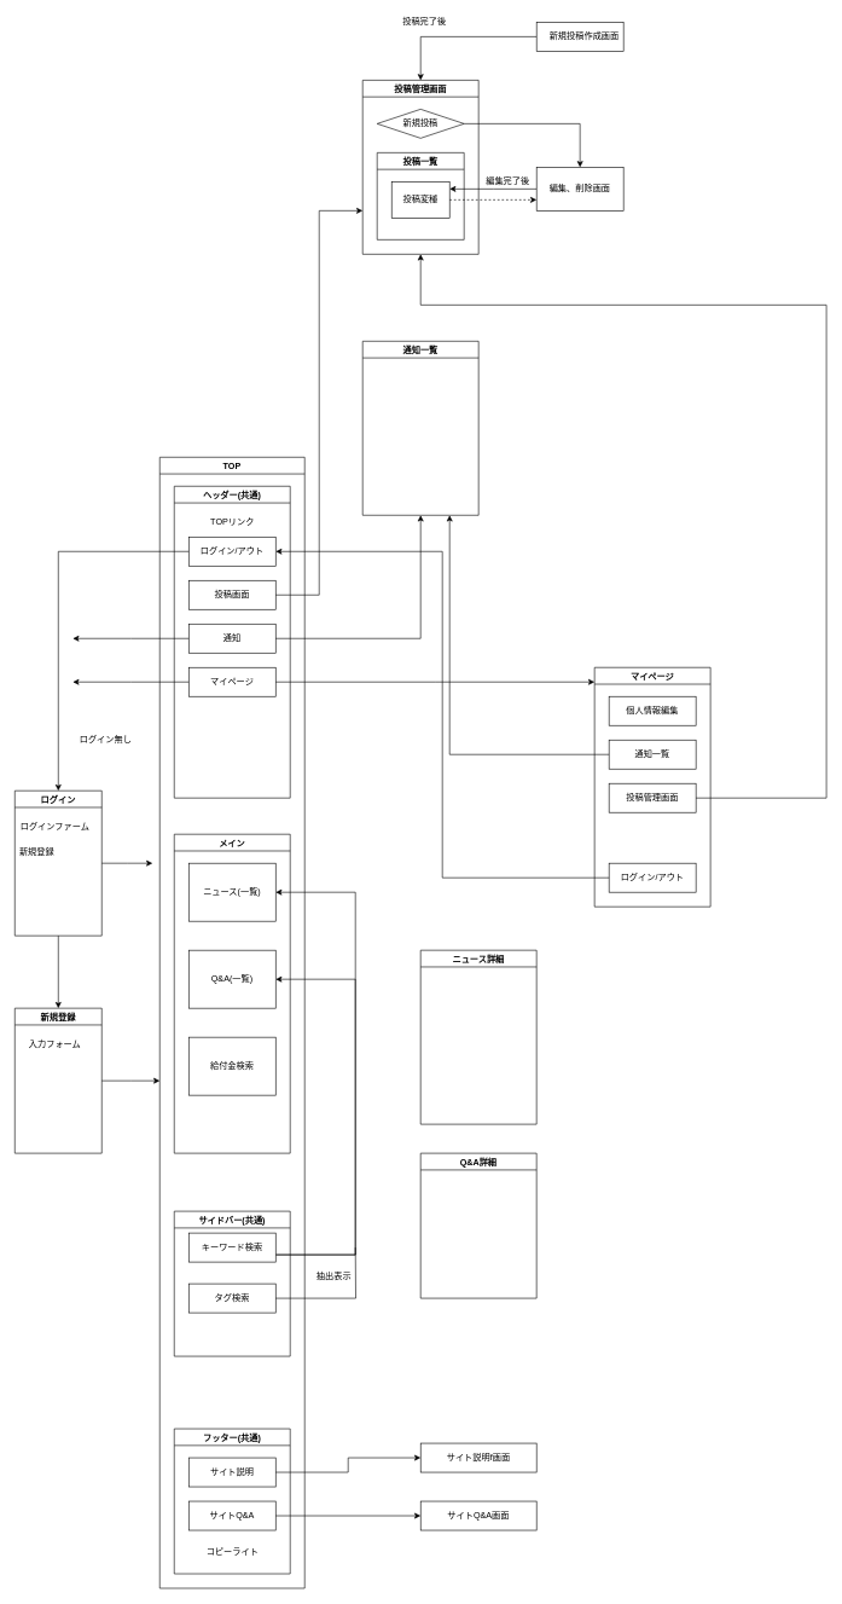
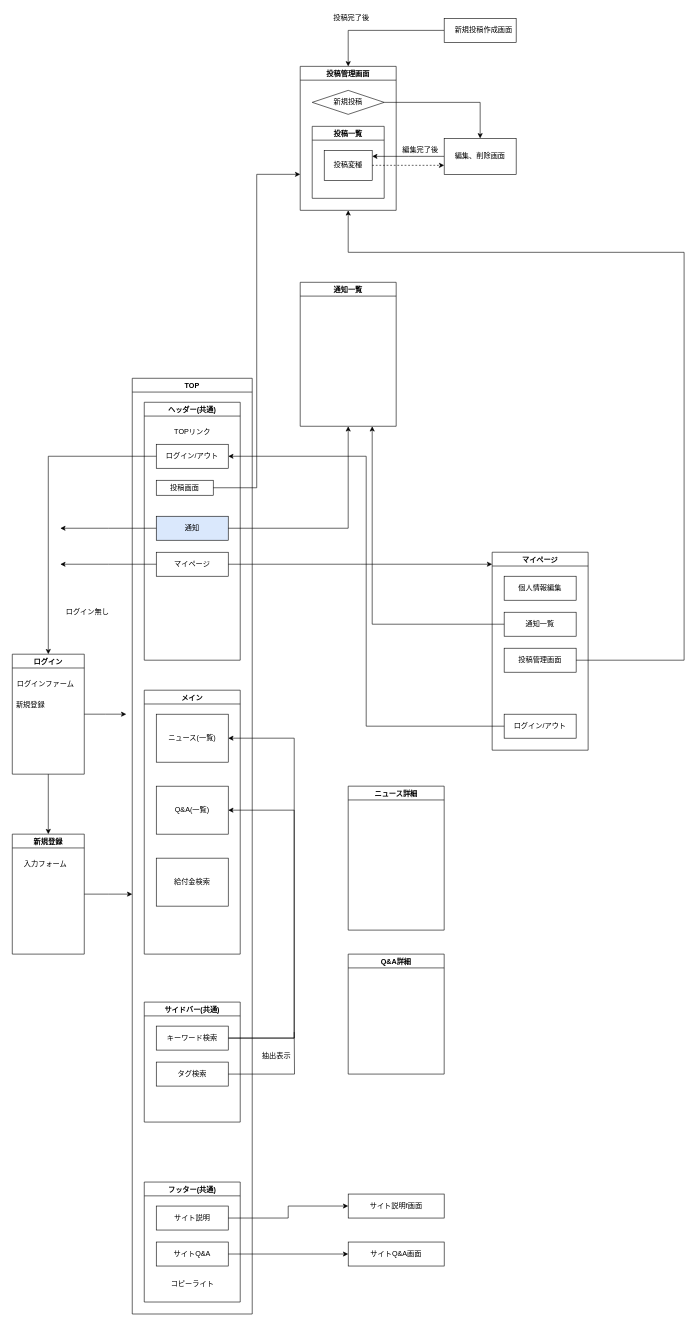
- <mxCell id="12" value="投稿画面" style="whiteSpace=wrap;html=1;align=center;treeFolding=1;treeMoving=1;newEdgeStyle={&quot;edgeStyle&quot;:&quot;elbowEdgeStyle&quot;,&quot;startArrow&quot;:&quot;none&quot;,&quot;endArrow&quot;:&quot;none&quot;};" vertex="1" parent="11"><mxGeometry x="20" y="130" width="120" height="40" as="geometry" /></mxCell>
+ <mxCell id="12" value="投稿画面" style="whiteSpace=wrap;html=1;align=center;treeFolding=1;treeMoving=1;newEdgeStyle={&quot;edgeStyle&quot;:&quot;elbowEdgeStyle&quot;,&quot;startArrow&quot;:&quot;none&quot;,&quot;endArrow&quot;:&quot;none&quot;};" vertex="1" parent="11"><mxGeometry x="20" y="130" width="95" height="25" as="geometry" /></mxCell>
- <mxCell id="13" value="通知" style="whiteSpace=wrap;html=1;align=center;treeFolding=1;treeMoving=1;newEdgeStyle={&quot;edgeStyle&quot;:&quot;elbowEdgeStyle&quot;,&quot;startArrow&quot;:&quot;none&quot;,&quot;endArrow&quot;:&quot;none&quot;};" vertex="1" parent="11"><mxGeometry x="20" y="190" width="120" height="40" as="geometry" /></mxCell>
+ <mxCell id="13" value="通知" style="whiteSpace=wrap;html=1;align=center;treeFolding=1;treeMoving=1;newEdgeStyle={&quot;edgeStyle&quot;:&quot;elbowEdgeStyle&quot;,&quot;startArrow&quot;:&quot;none&quot;,&quot;endArrow&quot;:&quot;none&quot;};fillColor=#dae8fc;" vertex="1" parent="11"><mxGeometry x="20" y="190" width="120" height="40" as="geometry" /></mxCell>
- <mxCell id="25" value="キーワード検索" style="whiteSpace=wrap;html=1;align=center;treeFolding=1;treeMoving=1;newEdgeStyle={&quot;edgeStyle&quot;:&quot;elbowEdgeStyle&quot;,&quot;startArrow&quot;:&quot;none&quot;,&quot;endArrow&quot;:&quot;none&quot;};" vertex="1" parent="10"><mxGeometry x="40" y="1070" width="120" height="40" as="geometry" /></mxCell>
+ <mxCell id="25" value="キーワード検索" style="whiteSpace=wrap;html=1;align=center;treeFolding=1;treeMoving=1;newEdgeStyle={&quot;edgeStyle&quot;:&quot;elbowEdgeStyle&quot;,&quot;startArrow&quot;:&quot;none&quot;,&quot;endArrow&quot;:&quot;none&quot;};" vertex="1" parent="10"><mxGeometry x="40" y="1080" width="120" height="40" as="geometry" /></mxCell>
